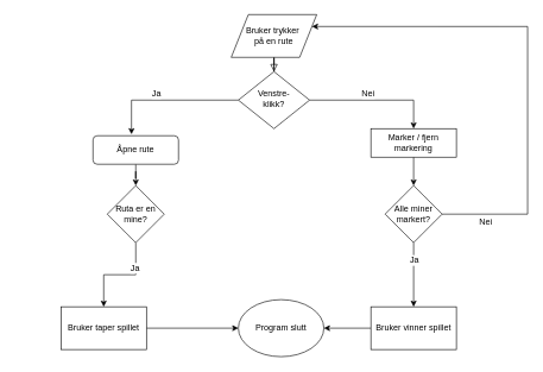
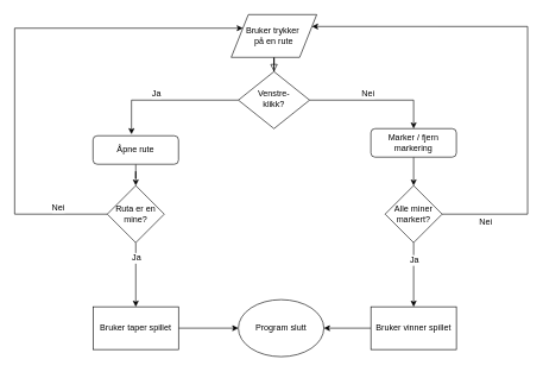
- <mxCell id="9" value="Marker / fjern markering" style="whiteSpace=wrap;html=1;fontSize=12;glass=0;strokeWidth=1;shadow=0;rounded=0;" parent="1" vertex="1"><mxGeometry x="520" y="180" width="120" height="40" as="geometry" /></mxCell>
+ <mxCell id="9" value="Marker / fjern markering" style="rounded=1;whiteSpace=wrap;html=1;fontSize=12;glass=0;strokeWidth=1;shadow=0;" parent="1" vertex="1"><mxGeometry x="520" y="180" width="120" height="40" as="geometry" /></mxCell>
+ <mxCell id="15" style="edgeStyle=orthogonalEdgeStyle;rounded=0;orthogonalLoop=1;jettySize=auto;html=1;exitX=0;exitY=0.5;exitDx=0;exitDy=0;entryX=0;entryY=0.25;entryDx=0;entryDy=0;" edge="1" parent="1" source="17" target="12"><mxGeometry relative="1" as="geometry"><mxPoint x="50" y="230" as="targetPoint" /><Array as="points"><mxPoint x="20" y="300" /><mxPoint x="20" y="39" /></Array></mxGeometry></mxCell>
+ <mxCell id="16" value="Nei" style="text;html=1;align=center;verticalAlign=middle;resizable=0;points=[];labelBackgroundColor=#ffffff;" vertex="1" connectable="0" parent="15"><mxGeometry x="-0.267" y="-2" relative="1" as="geometry"><mxPoint x="58" y="121" as="offset" /></mxGeometry></mxCell>
- <mxCell id="19" value="Bruker taper spillet" style="rounded=0;whiteSpace=wrap;html=1;" vertex="1" parent="1"><mxGeometry x="85" y="430" width="120" height="60" as="geometry" /></mxCell>
+ <mxCell id="19" value="Bruker taper spillet" style="rounded=0;whiteSpace=wrap;html=1;" vertex="1" parent="1"><mxGeometry x="130" y="430" width="120" height="60" as="geometry" /></mxCell>
